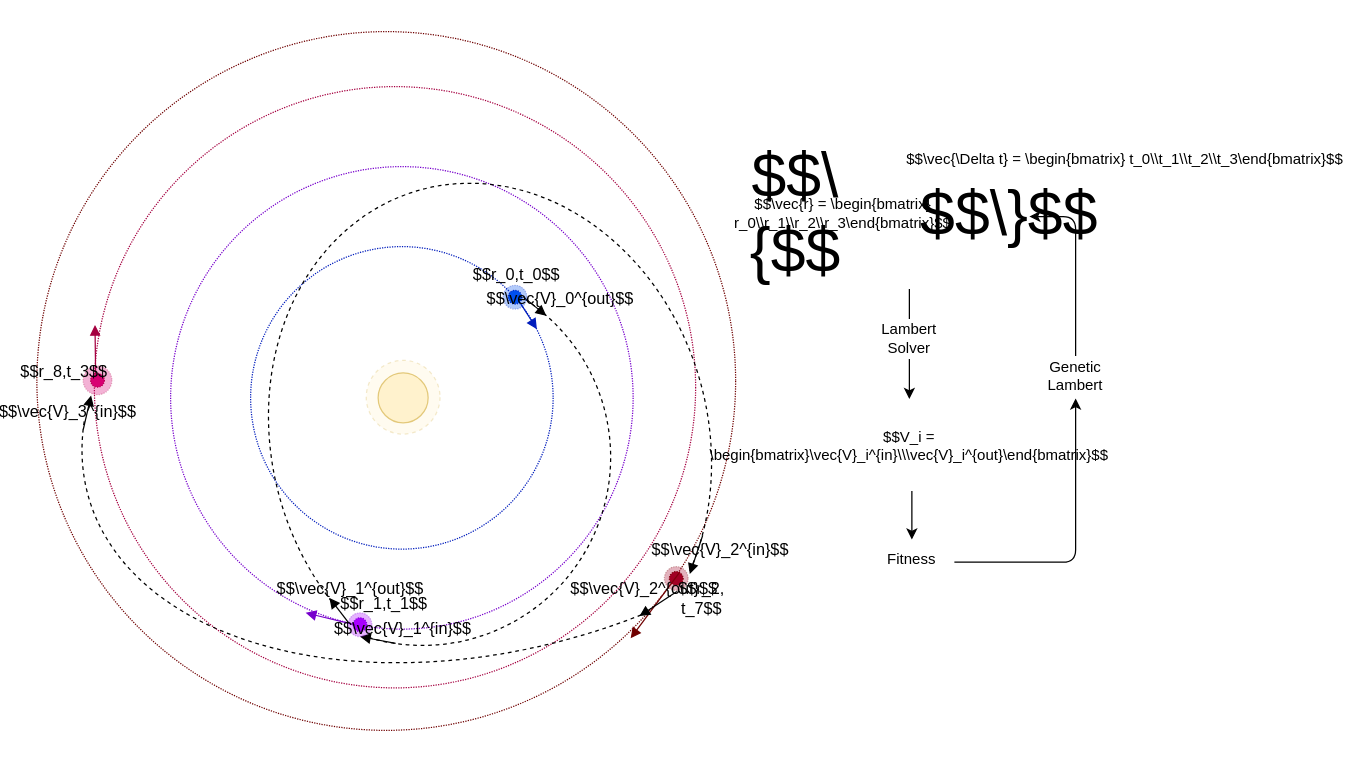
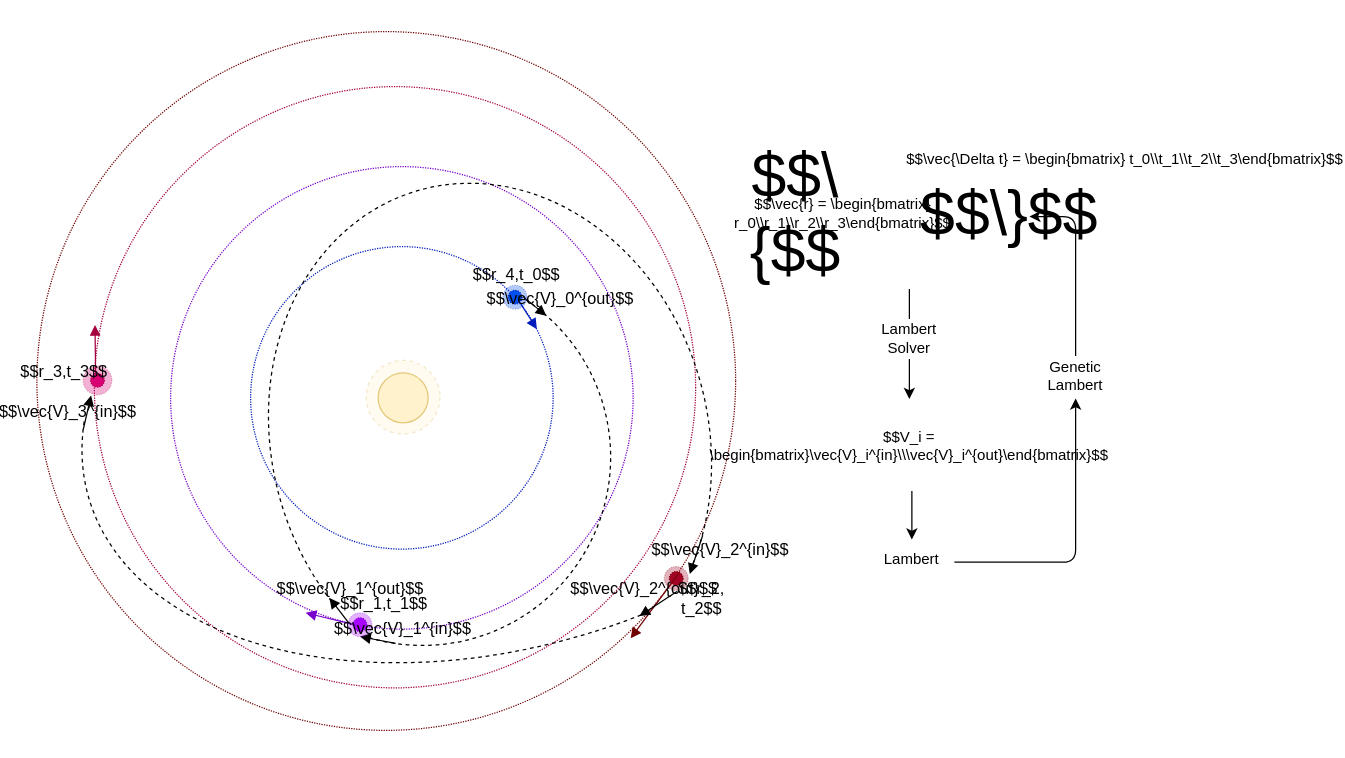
- <mxCell id="29" value="&lt;span style=&quot;font-size: 13px&quot;&gt;$$r_0,t_0$$&lt;/span&gt;" style="text;html=1;strokeColor=none;fillColor=none;align=center;verticalAlign=middle;whiteSpace=wrap;rounded=0;dashed=1;opacity=30;" parent="1" vertex="1"><mxGeometry x="384" y="204.5" width="40" height="20" as="geometry" /></mxCell>
+ <mxCell id="29" value="&lt;span style=&quot;font-size: 13px&quot;&gt;$$r_4,t_0$$&lt;/span&gt;" style="text;html=1;strokeColor=none;fillColor=none;align=center;verticalAlign=middle;whiteSpace=wrap;rounded=0;dashed=1;opacity=30;" parent="1" vertex="1"><mxGeometry x="384" y="204.5" width="40" height="20" as="geometry" /></mxCell>
- <mxCell id="32" value="&lt;span style=&quot;font-size: 13px&quot;&gt;$$r_8,t_3$$&lt;/span&gt;" style="text;html=1;strokeColor=none;fillColor=none;align=center;verticalAlign=middle;whiteSpace=wrap;rounded=0;dashed=1;opacity=30;" parent="1" vertex="1"><mxGeometry x="21.5" y="282" width="40" height="20" as="geometry" /></mxCell>
+ <mxCell id="32" value="&lt;span style=&quot;font-size: 13px&quot;&gt;$$r_3,t_3$$&lt;/span&gt;" style="text;html=1;strokeColor=none;fillColor=none;align=center;verticalAlign=middle;whiteSpace=wrap;rounded=0;dashed=1;opacity=30;" parent="1" vertex="1"><mxGeometry x="21.5" y="282" width="40" height="20" as="geometry" /></mxCell>
- <mxCell id="45" value="Fitness" style="text;html=1;strokeColor=none;fillColor=none;align=center;verticalAlign=middle;whiteSpace=wrap;rounded=0;" vertex="1" parent="1"><mxGeometry x="700" y="432.5" width="40" height="20" as="geometry" /></mxCell>
+ <mxCell id="45" value="Lambert" style="text;html=1;strokeColor=none;fillColor=none;align=center;verticalAlign=middle;whiteSpace=wrap;rounded=0;" vertex="1" parent="1"><mxGeometry x="700" y="432.5" width="40" height="20" as="geometry" /></mxCell>
- <mxCell id="31" value="&lt;span style=&quot;font-size: 13px&quot;&gt;$$r_2, t_7$$&lt;/span&gt;" style="text;html=1;strokeColor=none;fillColor=none;align=center;verticalAlign=middle;whiteSpace=wrap;rounded=0;dashed=1;opacity=30;" parent="1" vertex="1"><mxGeometry x="532" y="463.5" width="40" height="20" as="geometry" /></mxCell>
+ <mxCell id="31" value="&lt;span style=&quot;font-size: 13px&quot;&gt;$$r_2, t_2$$&lt;/span&gt;" style="text;html=1;strokeColor=none;fillColor=none;align=center;verticalAlign=middle;whiteSpace=wrap;rounded=0;dashed=1;opacity=30;" parent="1" vertex="1"><mxGeometry x="532" y="463.5" width="40" height="20" as="geometry" /></mxCell>
